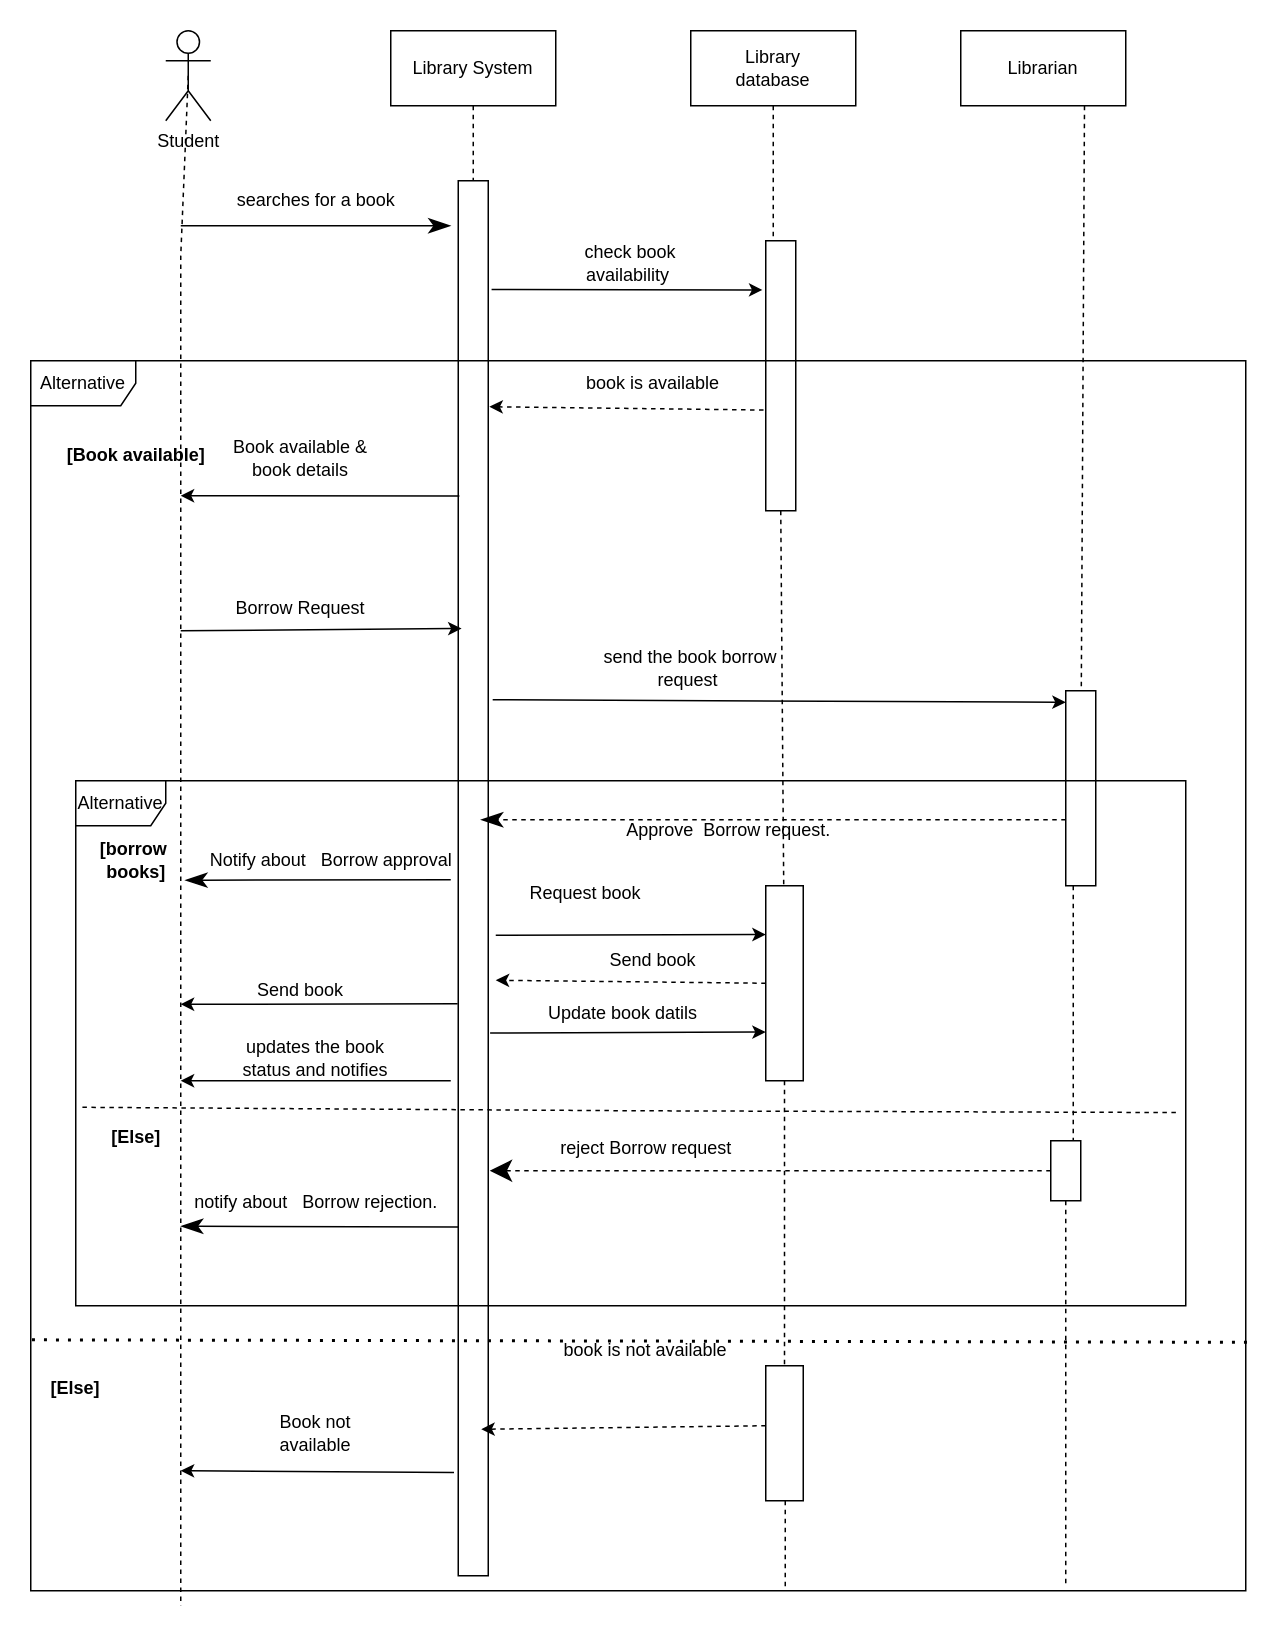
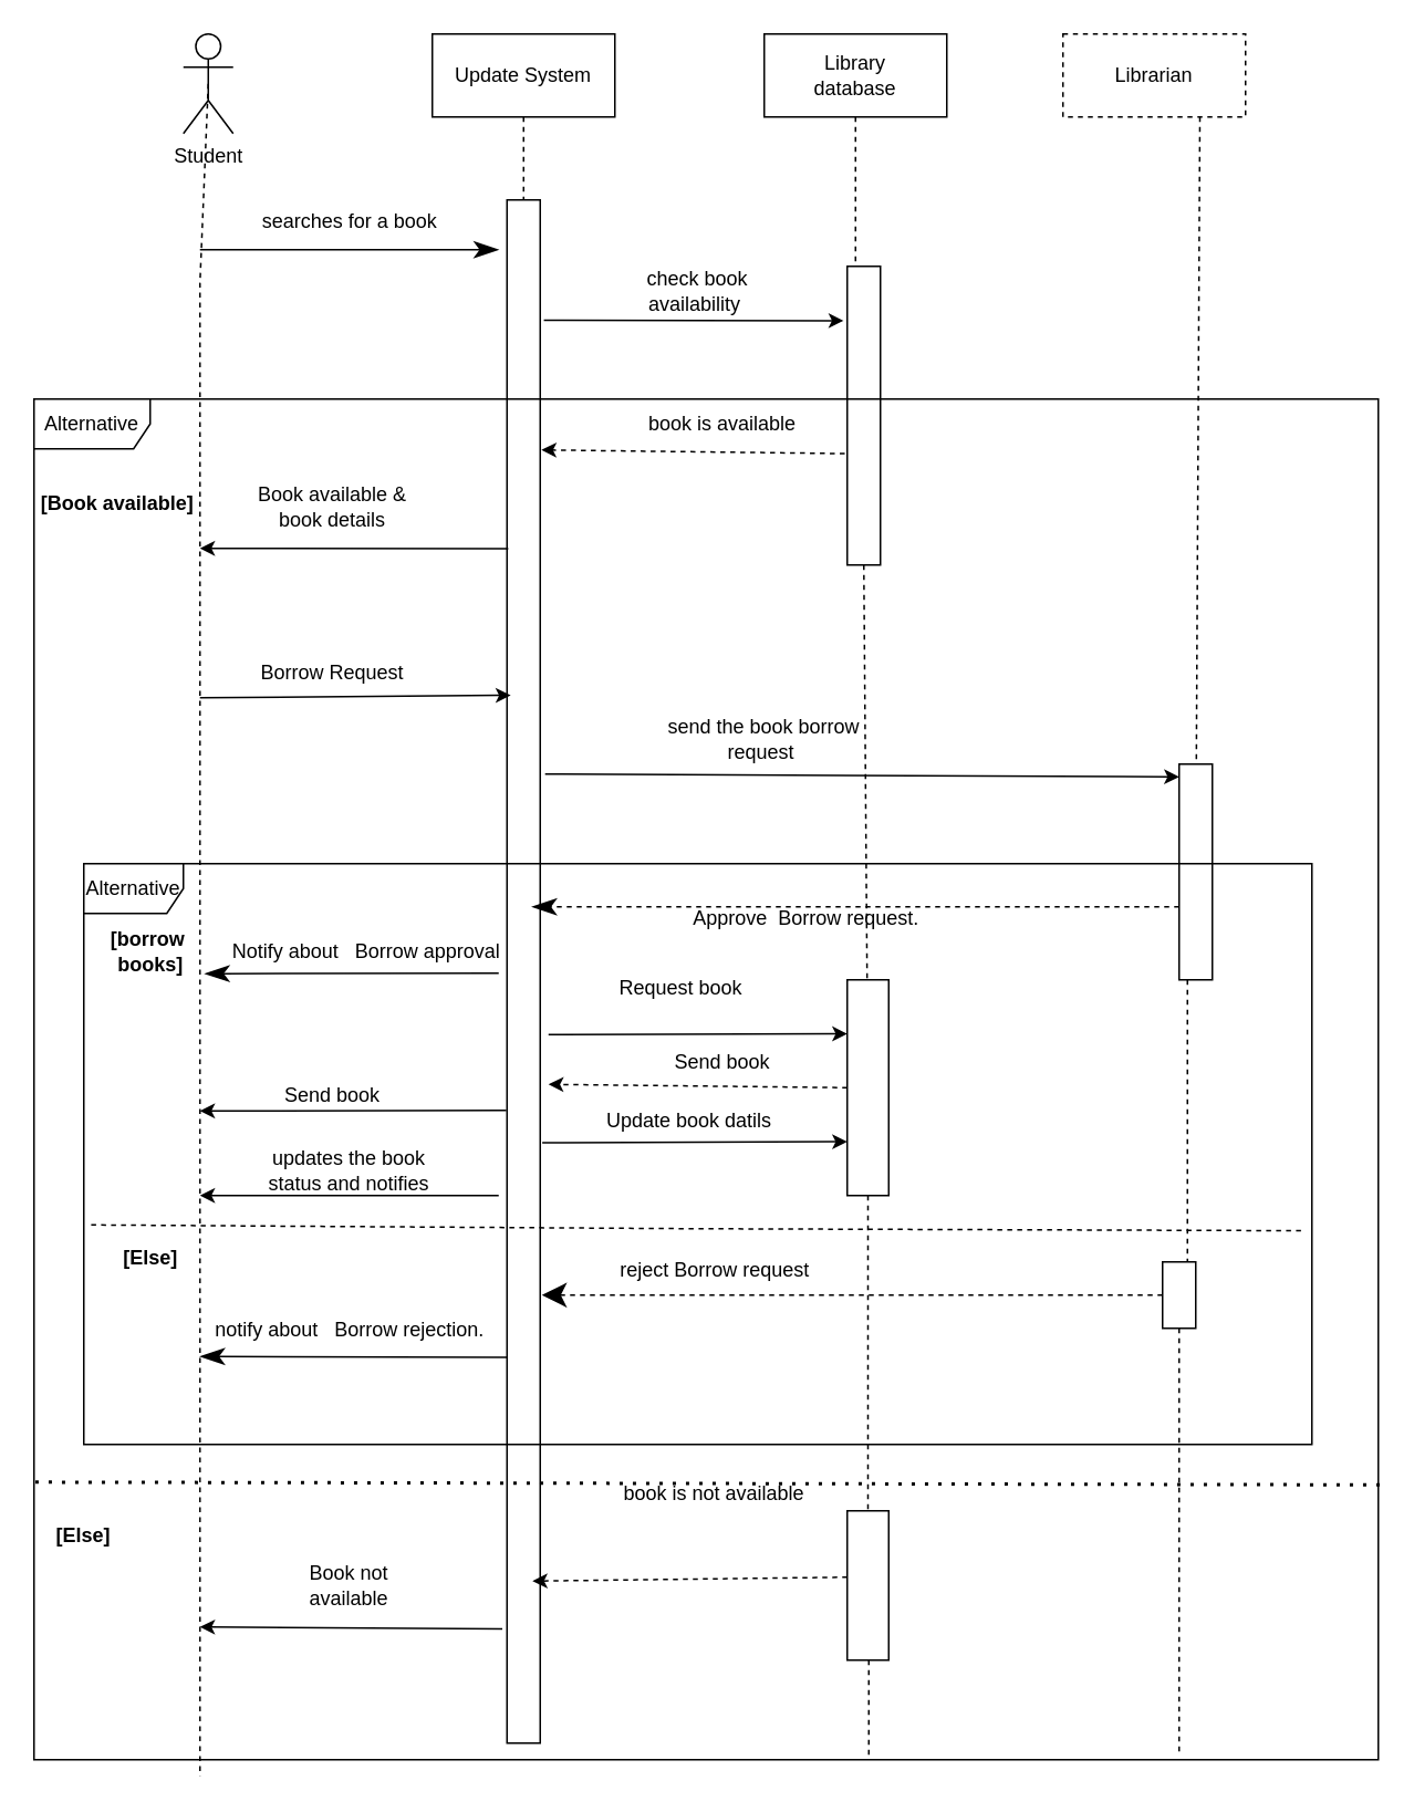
- <mxCell id="5" value="Library System" style="html=1;whiteSpace=wrap;" parent="1" vertex="1"><mxGeometry x="260" y="20" width="110" height="50" as="geometry" /></mxCell>
+ <mxCell id="5" value="Update System" style="html=1;whiteSpace=wrap;" parent="1" vertex="1"><mxGeometry x="260" y="20" width="110" height="50" as="geometry" /></mxCell>
- <mxCell id="7" value="Librarian" style="html=1;whiteSpace=wrap;" parent="1" vertex="1"><mxGeometry x="640" y="20" width="110" height="50" as="geometry" /></mxCell>
+ <mxCell id="7" value="Librarian" style="html=1;whiteSpace=wrap;dashed=1;" parent="1" vertex="1"><mxGeometry x="640" y="20" width="110" height="50" as="geometry" /></mxCell>
- <mxCell id="39" value=" [Book available]" style="text;align=center;fontStyle=1;verticalAlign=middle;spacingLeft=3;spacingRight=3;strokeColor=none;rotatable=0;points=[[0,0.5],[1,0.5]];portConstraint=eastwest;html=1;" vertex="1" parent="1"><mxGeometry x="50" y="290" width="80" height="26" as="geometry" /></mxCell>
+ <mxCell id="39" value=" [Book available]" style="text;align=center;fontStyle=1;verticalAlign=middle;spacingLeft=3;spacingRight=3;strokeColor=none;rotatable=0;points=[[0,0.5],[1,0.5]];portConstraint=eastwest;html=1;" vertex="1" parent="1"><mxGeometry x="30" y="290" width="80" height="26" as="geometry" /></mxCell>
- <mxCell id="46" value="Request book" style="text;html=1;align=center;verticalAlign=middle;whiteSpace=wrap;rounded=0;" vertex="1" parent="1"><mxGeometry x="340" y="580" width="100" height="30" as="geometry" /></mxCell>
+ <mxCell id="46" value="Request book" style="text;html=1;align=center;verticalAlign=middle;whiteSpace=wrap;rounded=0;" vertex="1" parent="1"><mxGeometry x="360" y="580" width="100" height="30" as="geometry" /></mxCell>
